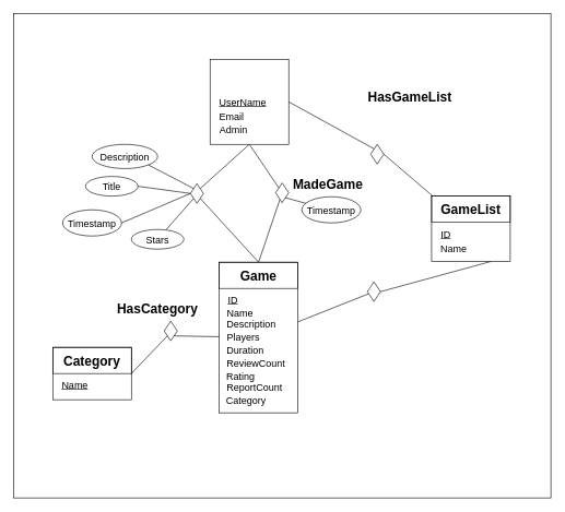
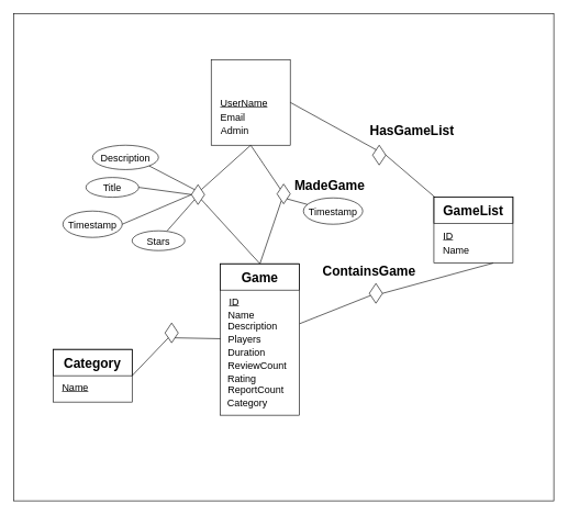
- <mxCell id="16" value="HasGameList" style="text;html=1;strokeColor=none;fillColor=none;align=center;verticalAlign=middle;whiteSpace=wrap;rounded=0;fontSize=20;fontStyle=1" vertex="1" parent="1"><mxGeometry x="565" y="127" width="120" height="40" as="geometry" /></mxCell>
+ <mxCell id="16" value="HasGameList" style="text;html=1;strokeColor=none;fillColor=none;align=center;verticalAlign=middle;whiteSpace=wrap;rounded=0;fontSize=20;fontStyle=1" vertex="1" parent="1"><mxGeometry x="565" y="177" width="120" height="40" as="geometry" /></mxCell>
+ <mxCell id="24" value="ContainsGame" style="text;html=1;strokeColor=none;fillColor=none;align=center;verticalAlign=middle;whiteSpace=wrap;rounded=0;fontSize=20;fontStyle=1" vertex="1" parent="1"><mxGeometry x="500" y="390" width="120" height="40" as="geometry" /></mxCell>
- <mxCell id="67" value="HasCategory" style="text;html=1;strokeColor=none;fillColor=none;align=center;verticalAlign=middle;whiteSpace=wrap;rounded=0;fontSize=20;fontStyle=1" vertex="1" parent="1"><mxGeometry x="180" y="450" width="120" height="40" as="geometry" /></mxCell>
